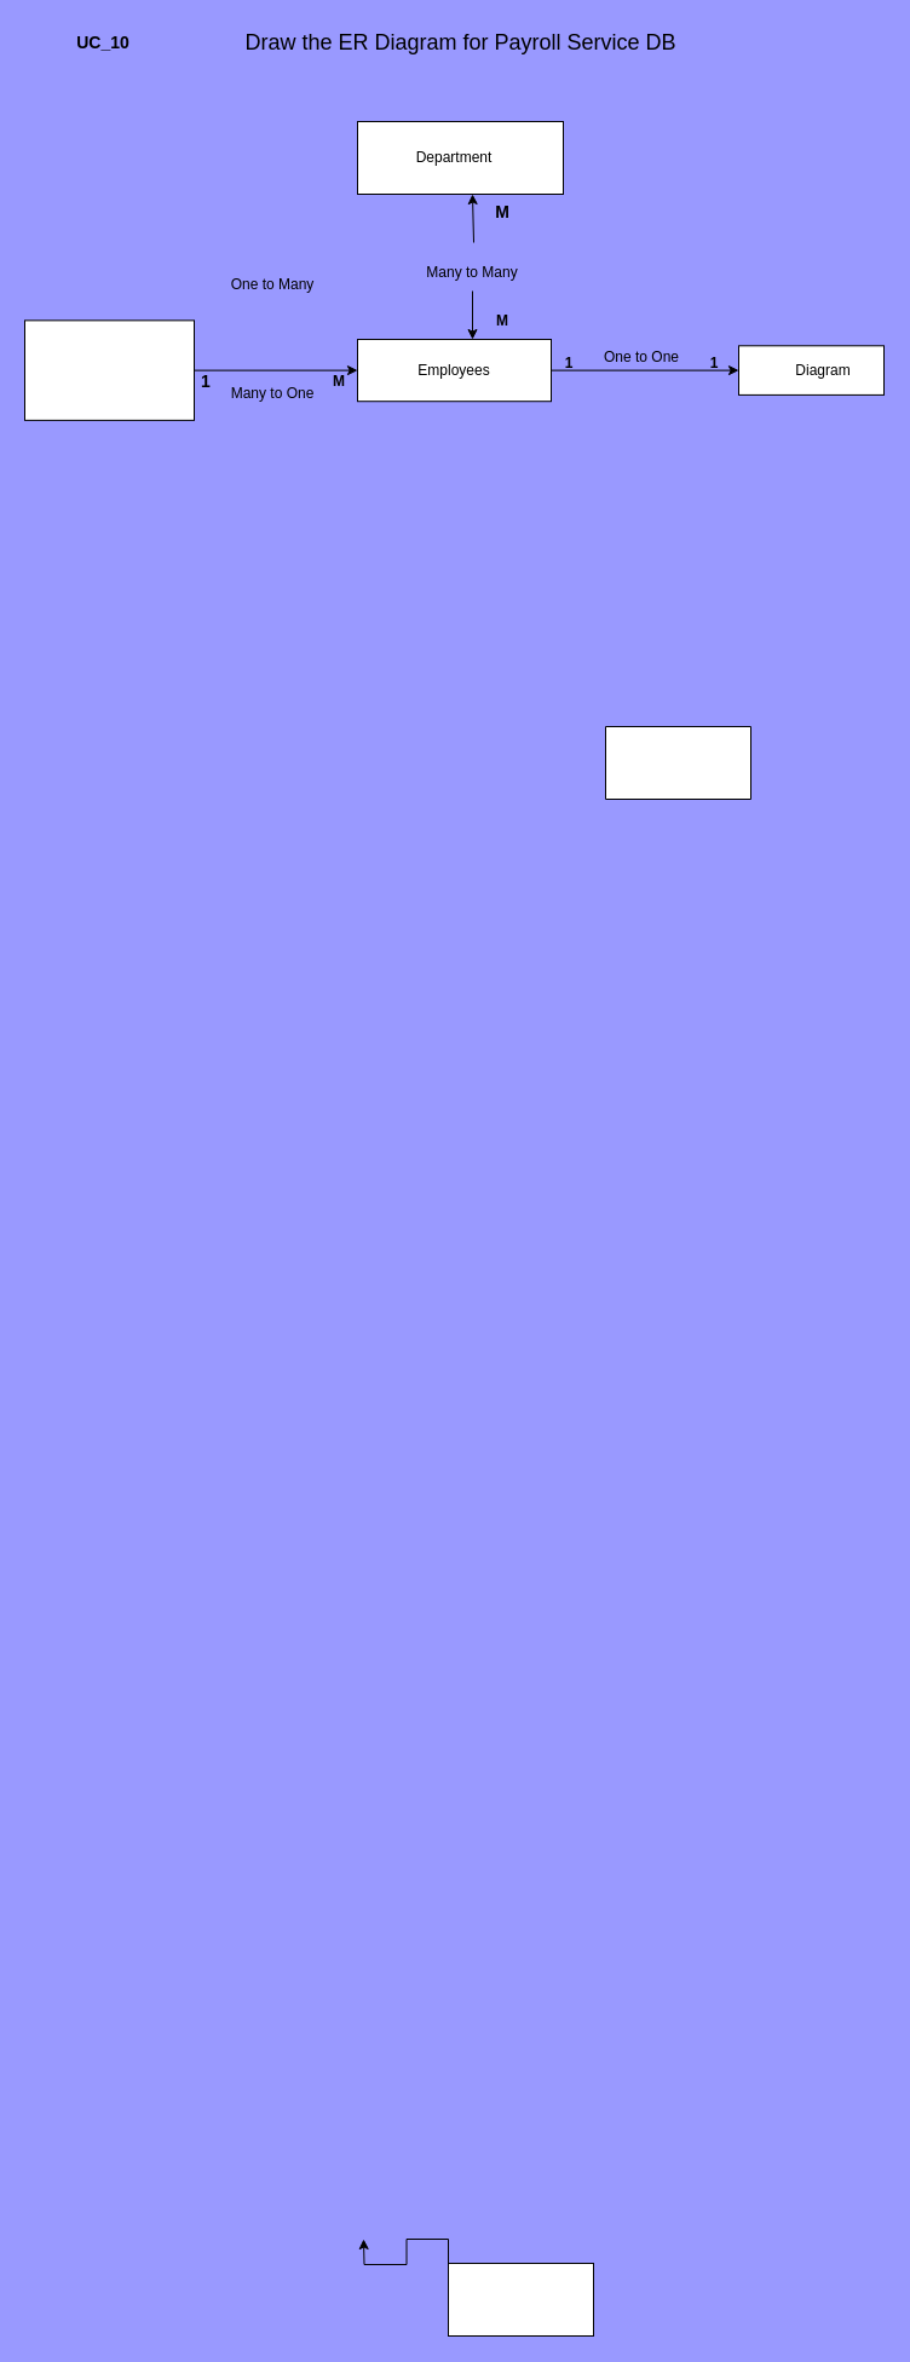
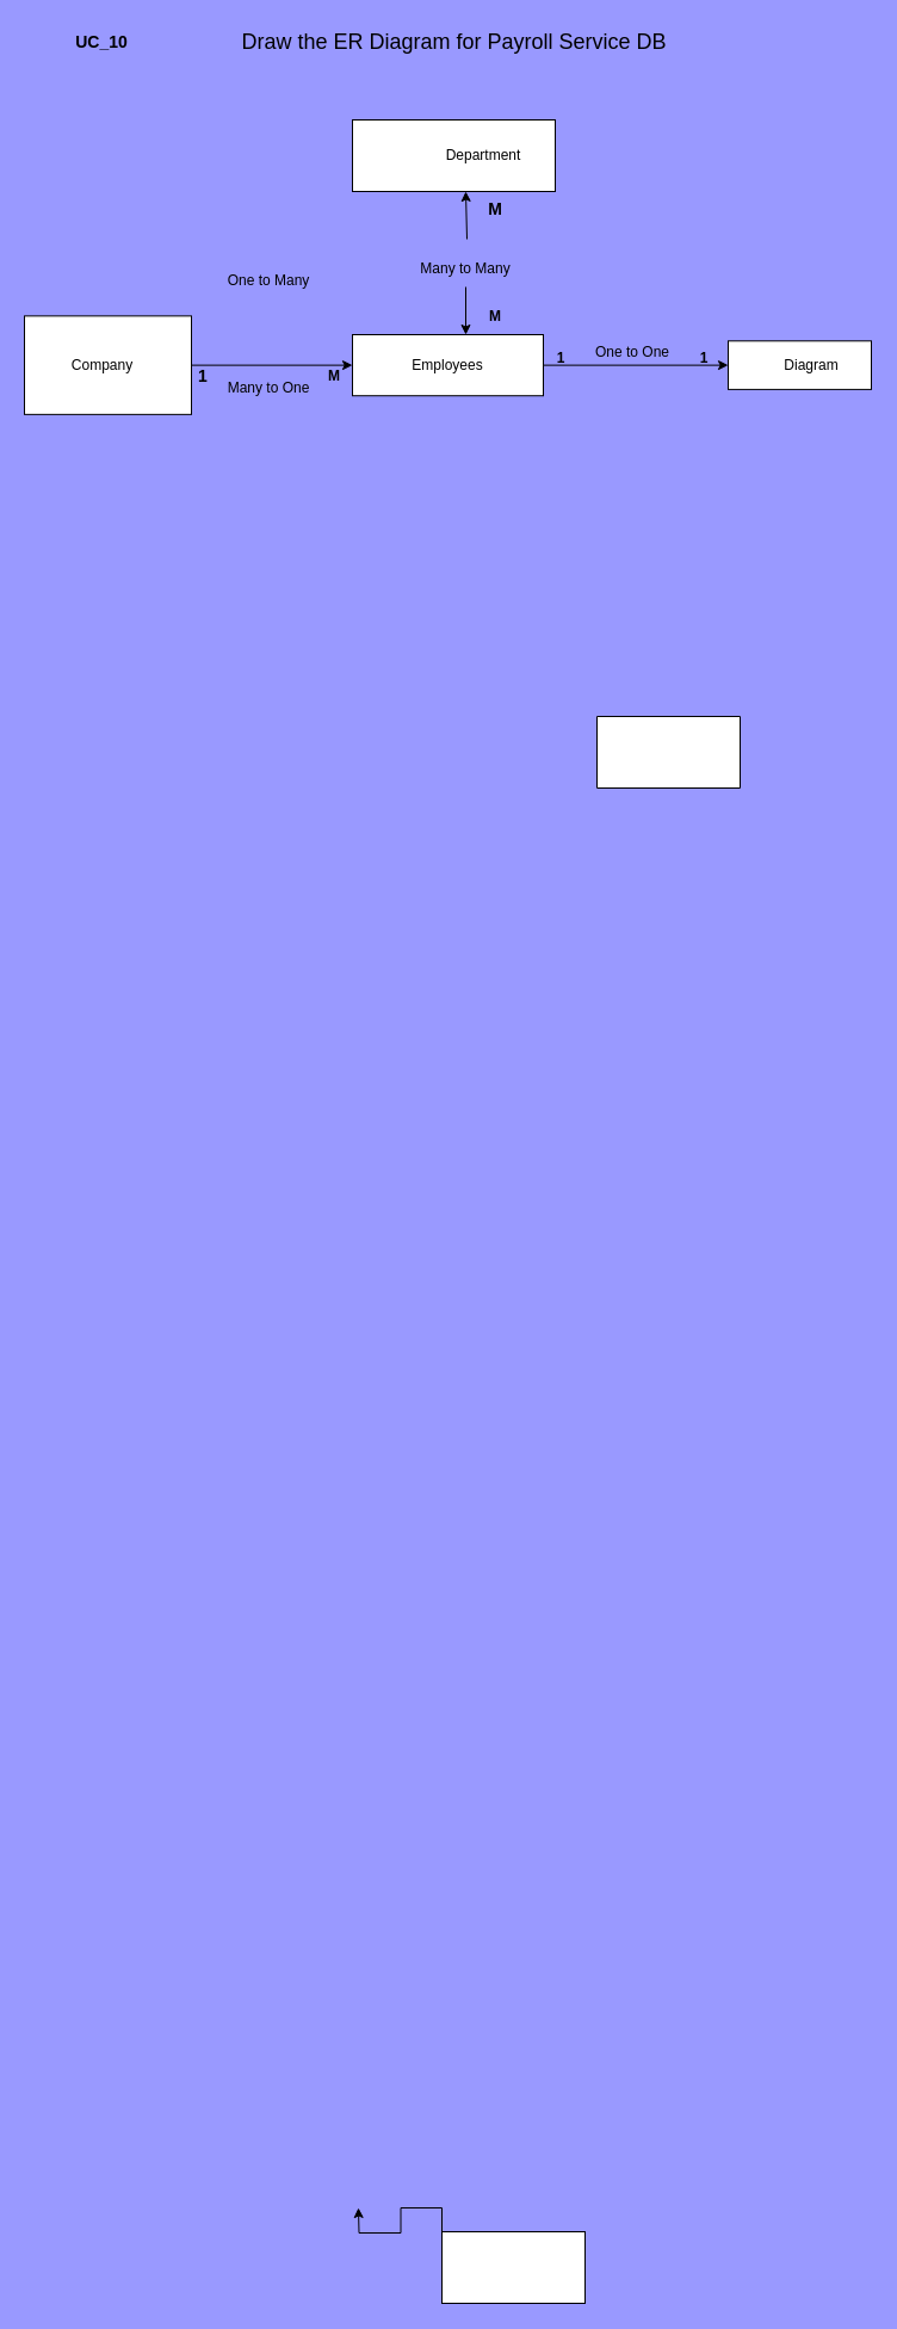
- <mxCell id="20" value="Department" style="text;html=1;strokeColor=none;fillColor=none;align=center;verticalAlign=middle;whiteSpace=wrap;rounded=0;" vertex="1" parent="1"><mxGeometry x="345" y="115" width="60" height="30" as="geometry" /></mxCell>
+ <mxCell id="20" value="Department" style="text;html=1;strokeColor=none;fillColor=none;align=center;verticalAlign=middle;whiteSpace=wrap;rounded=0;" vertex="1" parent="1"><mxGeometry x="375" y="115" width="60" height="30" as="geometry" /></mxCell>
+ <mxCell id="21" value="Company" style="text;html=1;align=center;verticalAlign=middle;resizable=0;points=[];autosize=1;strokeColor=none;fillColor=none;" vertex="1" parent="1"><mxGeometry x="50" y="290.6" width="70" height="30" as="geometry" /></mxCell>
